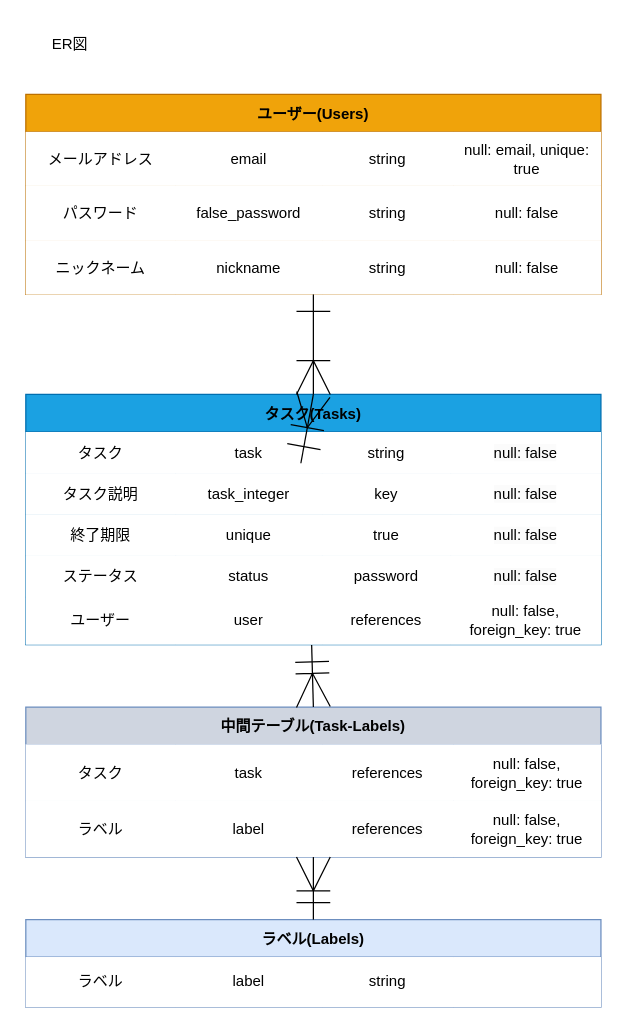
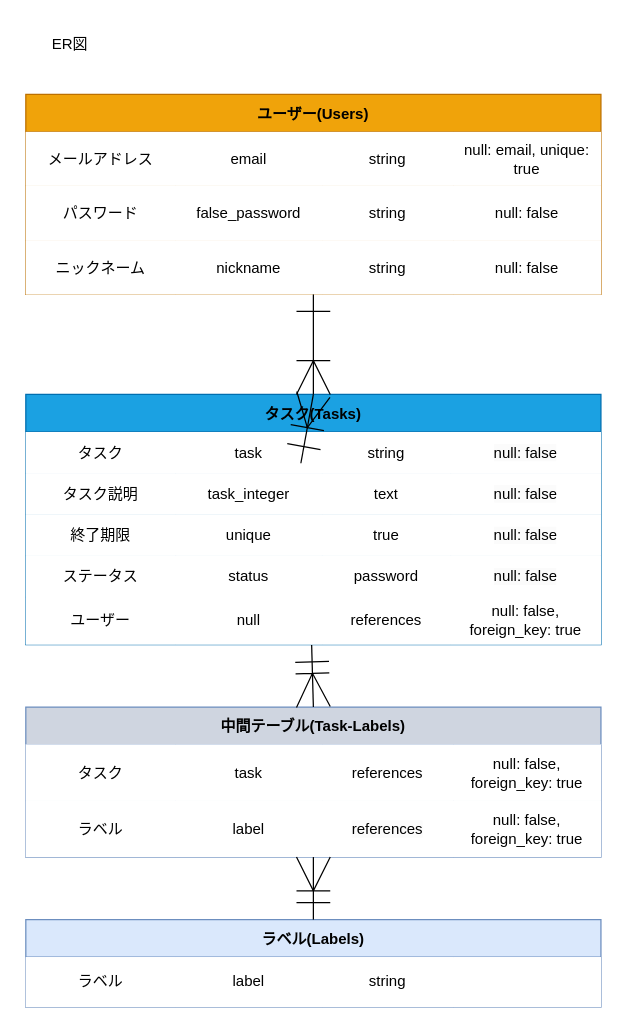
- <mxCell id="27" value="key" style="shape=partialRectangle;html=1;whiteSpace=wrap;connectable=0;fillColor=#FFFFFF;top=0;left=0;bottom=0;right=0;overflow=hidden;strokeColor=#000000;" vertex="1" parent="24"><mxGeometry x="237" width="103" height="33" as="geometry"><mxRectangle width="103" height="33" as="alternateBounds" /></mxGeometry></mxCell>
+ <mxCell id="27" value="text" style="shape=partialRectangle;html=1;whiteSpace=wrap;connectable=0;fillColor=#FFFFFF;top=0;left=0;bottom=0;right=0;overflow=hidden;strokeColor=#000000;" vertex="1" parent="24"><mxGeometry x="237" width="103" height="33" as="geometry"><mxRectangle width="103" height="33" as="alternateBounds" /></mxGeometry></mxCell>
- <mxCell id="41" value="user" style="shape=partialRectangle;html=1;whiteSpace=wrap;connectable=0;fillColor=#FFFFFF;top=0;left=0;bottom=0;right=0;overflow=hidden;strokeColor=#000000;" vertex="1" parent="39"><mxGeometry x="120" width="117" height="38" as="geometry"><mxRectangle width="117" height="38" as="alternateBounds" /></mxGeometry></mxCell>
+ <mxCell id="41" value="null" style="shape=partialRectangle;html=1;whiteSpace=wrap;connectable=0;fillColor=#FFFFFF;top=0;left=0;bottom=0;right=0;overflow=hidden;strokeColor=#000000;" vertex="1" parent="39"><mxGeometry x="120" width="117" height="38" as="geometry"><mxRectangle width="117" height="38" as="alternateBounds" /></mxGeometry></mxCell>
